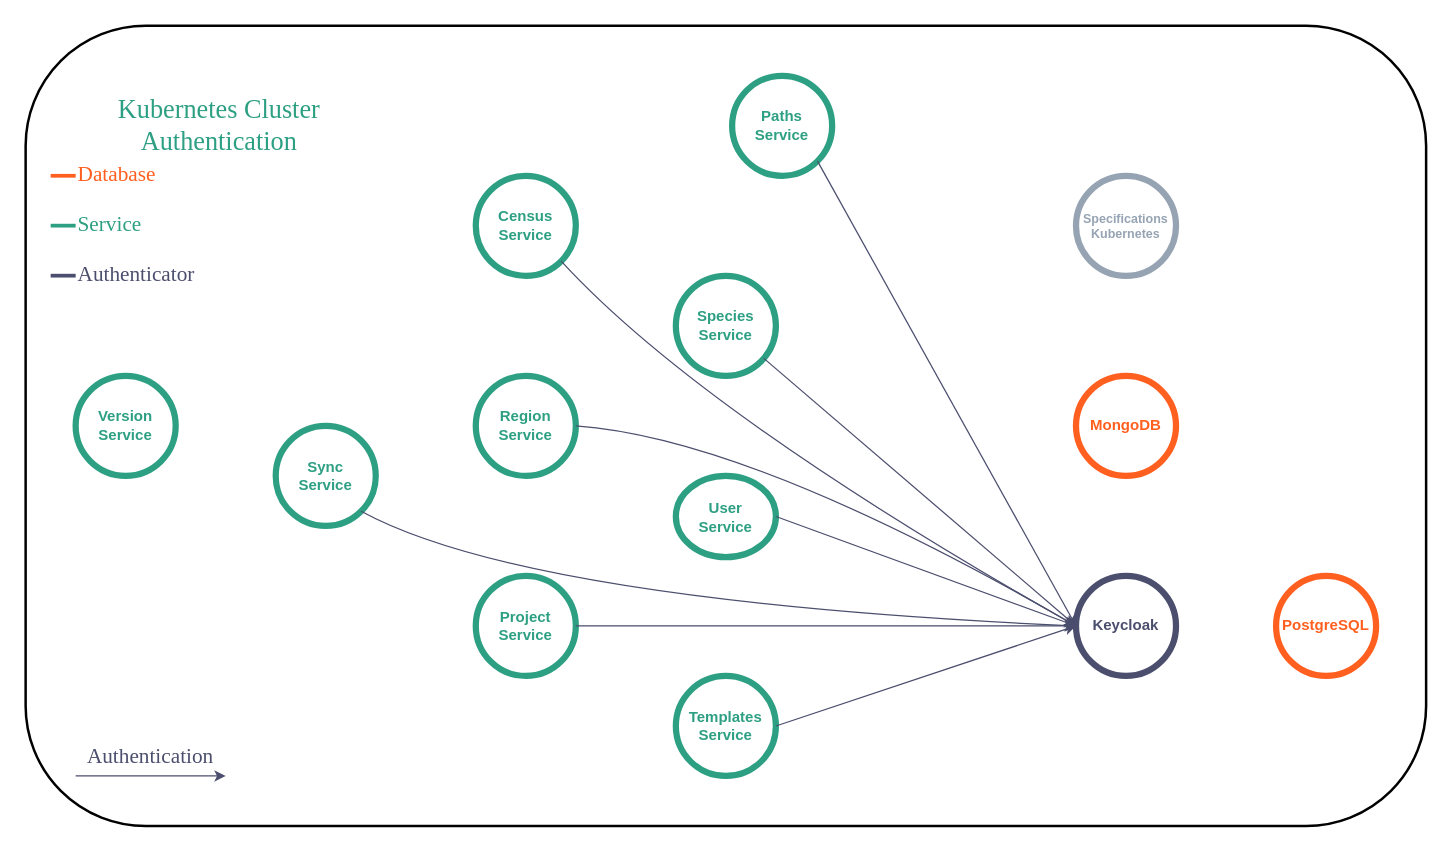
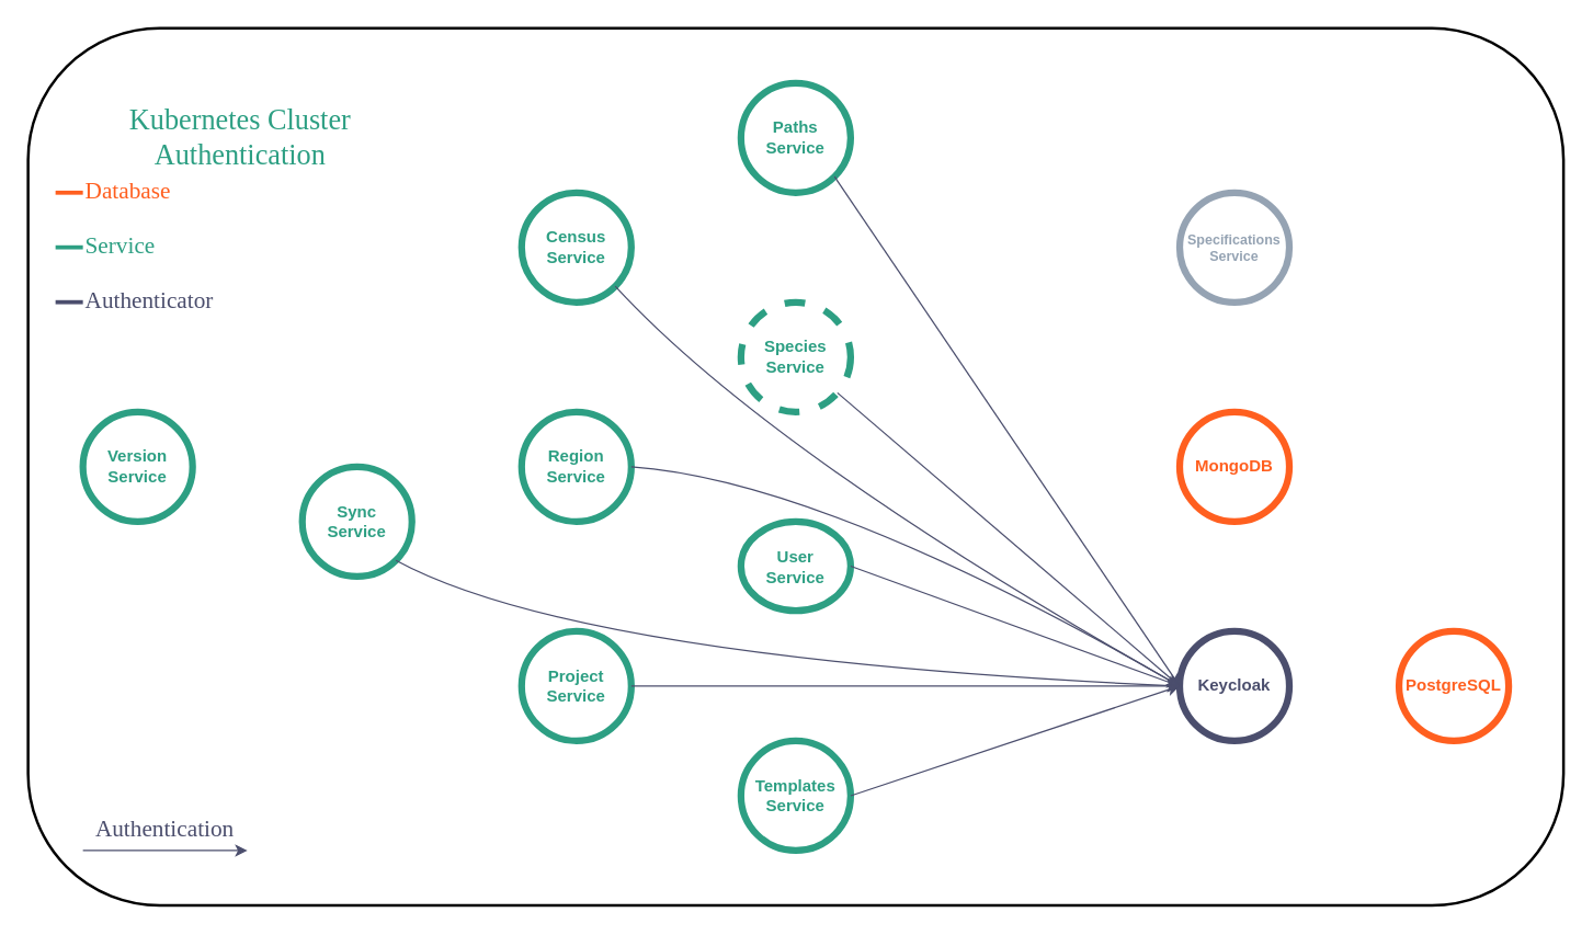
- <mxCell id="10" value="&lt;b&gt;Paths Service&lt;/b&gt;" style="ellipse;whiteSpace=wrap;html=1;aspect=fixed;strokeWidth=5;fillColor=none;fontColor=#2D9F83;strokeColor=#2D9F83;" parent="1" vertex="1"><mxGeometry x="585" y="60" width="80" height="80" as="geometry" /></mxCell>
+ <mxCell id="10" value="&lt;b&gt;Paths Service&lt;/b&gt;" style="ellipse;whiteSpace=wrap;html=1;aspect=fixed;strokeWidth=5;fillColor=none;fontColor=#2D9F83;strokeColor=#2D9F83;" parent="1" vertex="1"><mxGeometry x="540" y="60" width="80" height="80" as="geometry" /></mxCell>
- <mxCell id="16" value="&lt;b style=&quot;font-size: 10px;&quot;&gt;Specifications&lt;br style=&quot;font-size: 10px;&quot;&gt;Kubernetes&lt;br style=&quot;font-size: 10px;&quot;&gt;&lt;/b&gt;" style="ellipse;whiteSpace=wrap;html=1;aspect=fixed;strokeWidth=5;fillColor=none;fontSize=10;fontColor=#95A3B3;strokeColor=#95A3B3;" parent="1" vertex="1"><mxGeometry x="860" y="140" width="80" height="80" as="geometry" /></mxCell>
+ <mxCell id="16" value="&lt;b style=&quot;font-size: 10px;&quot;&gt;Specifications&lt;br style=&quot;font-size: 10px;&quot;&gt;Service&lt;br style=&quot;font-size: 10px;&quot;&gt;&lt;/b&gt;" style="ellipse;whiteSpace=wrap;html=1;aspect=fixed;strokeWidth=5;fillColor=none;fontSize=10;fontColor=#95A3B3;strokeColor=#95A3B3;" parent="1" vertex="1"><mxGeometry x="860" y="140" width="80" height="80" as="geometry" /></mxCell>
- <mxCell id="6" value="&lt;b&gt;Species Service&lt;/b&gt;" style="ellipse;whiteSpace=wrap;html=1;aspect=fixed;strokeWidth=5;fillColor=none;fontColor=#2D9F83;strokeColor=#2D9F83;" parent="1" vertex="1"><mxGeometry x="540" y="220" width="80" height="80" as="geometry" /></mxCell>
+ <mxCell id="6" value="&lt;b&gt;Species Service&lt;/b&gt;" style="ellipse;whiteSpace=wrap;html=1;aspect=fixed;strokeWidth=5;fillColor=none;fontColor=#2D9F83;strokeColor=#2D9F83;dashed=1;" parent="1" vertex="1"><mxGeometry x="540" y="220" width="80" height="80" as="geometry" /></mxCell>
